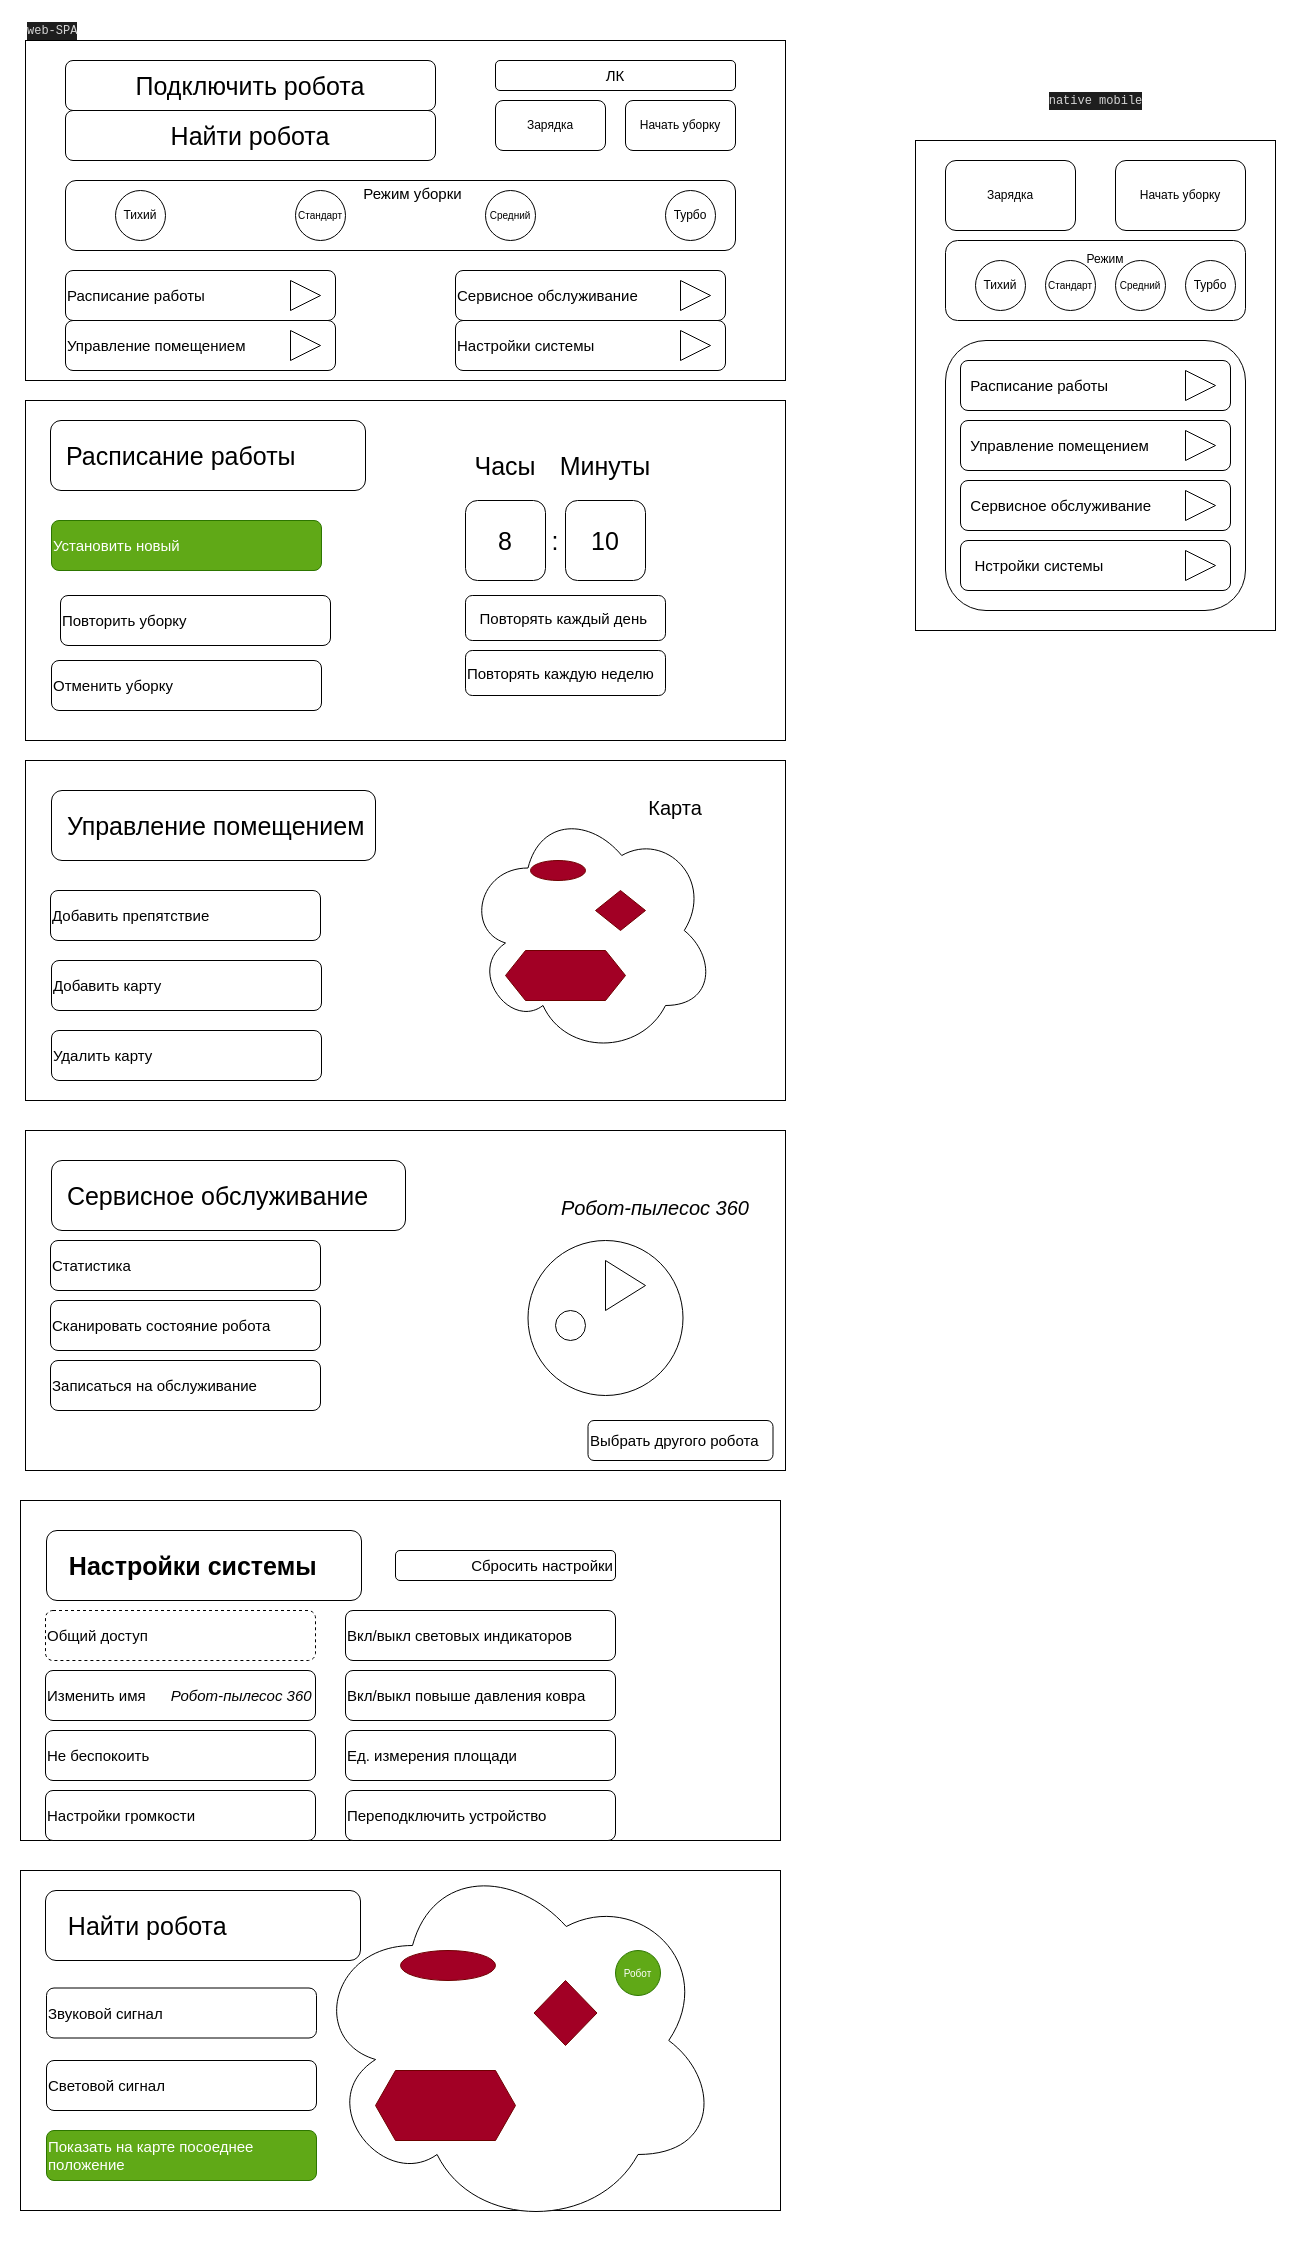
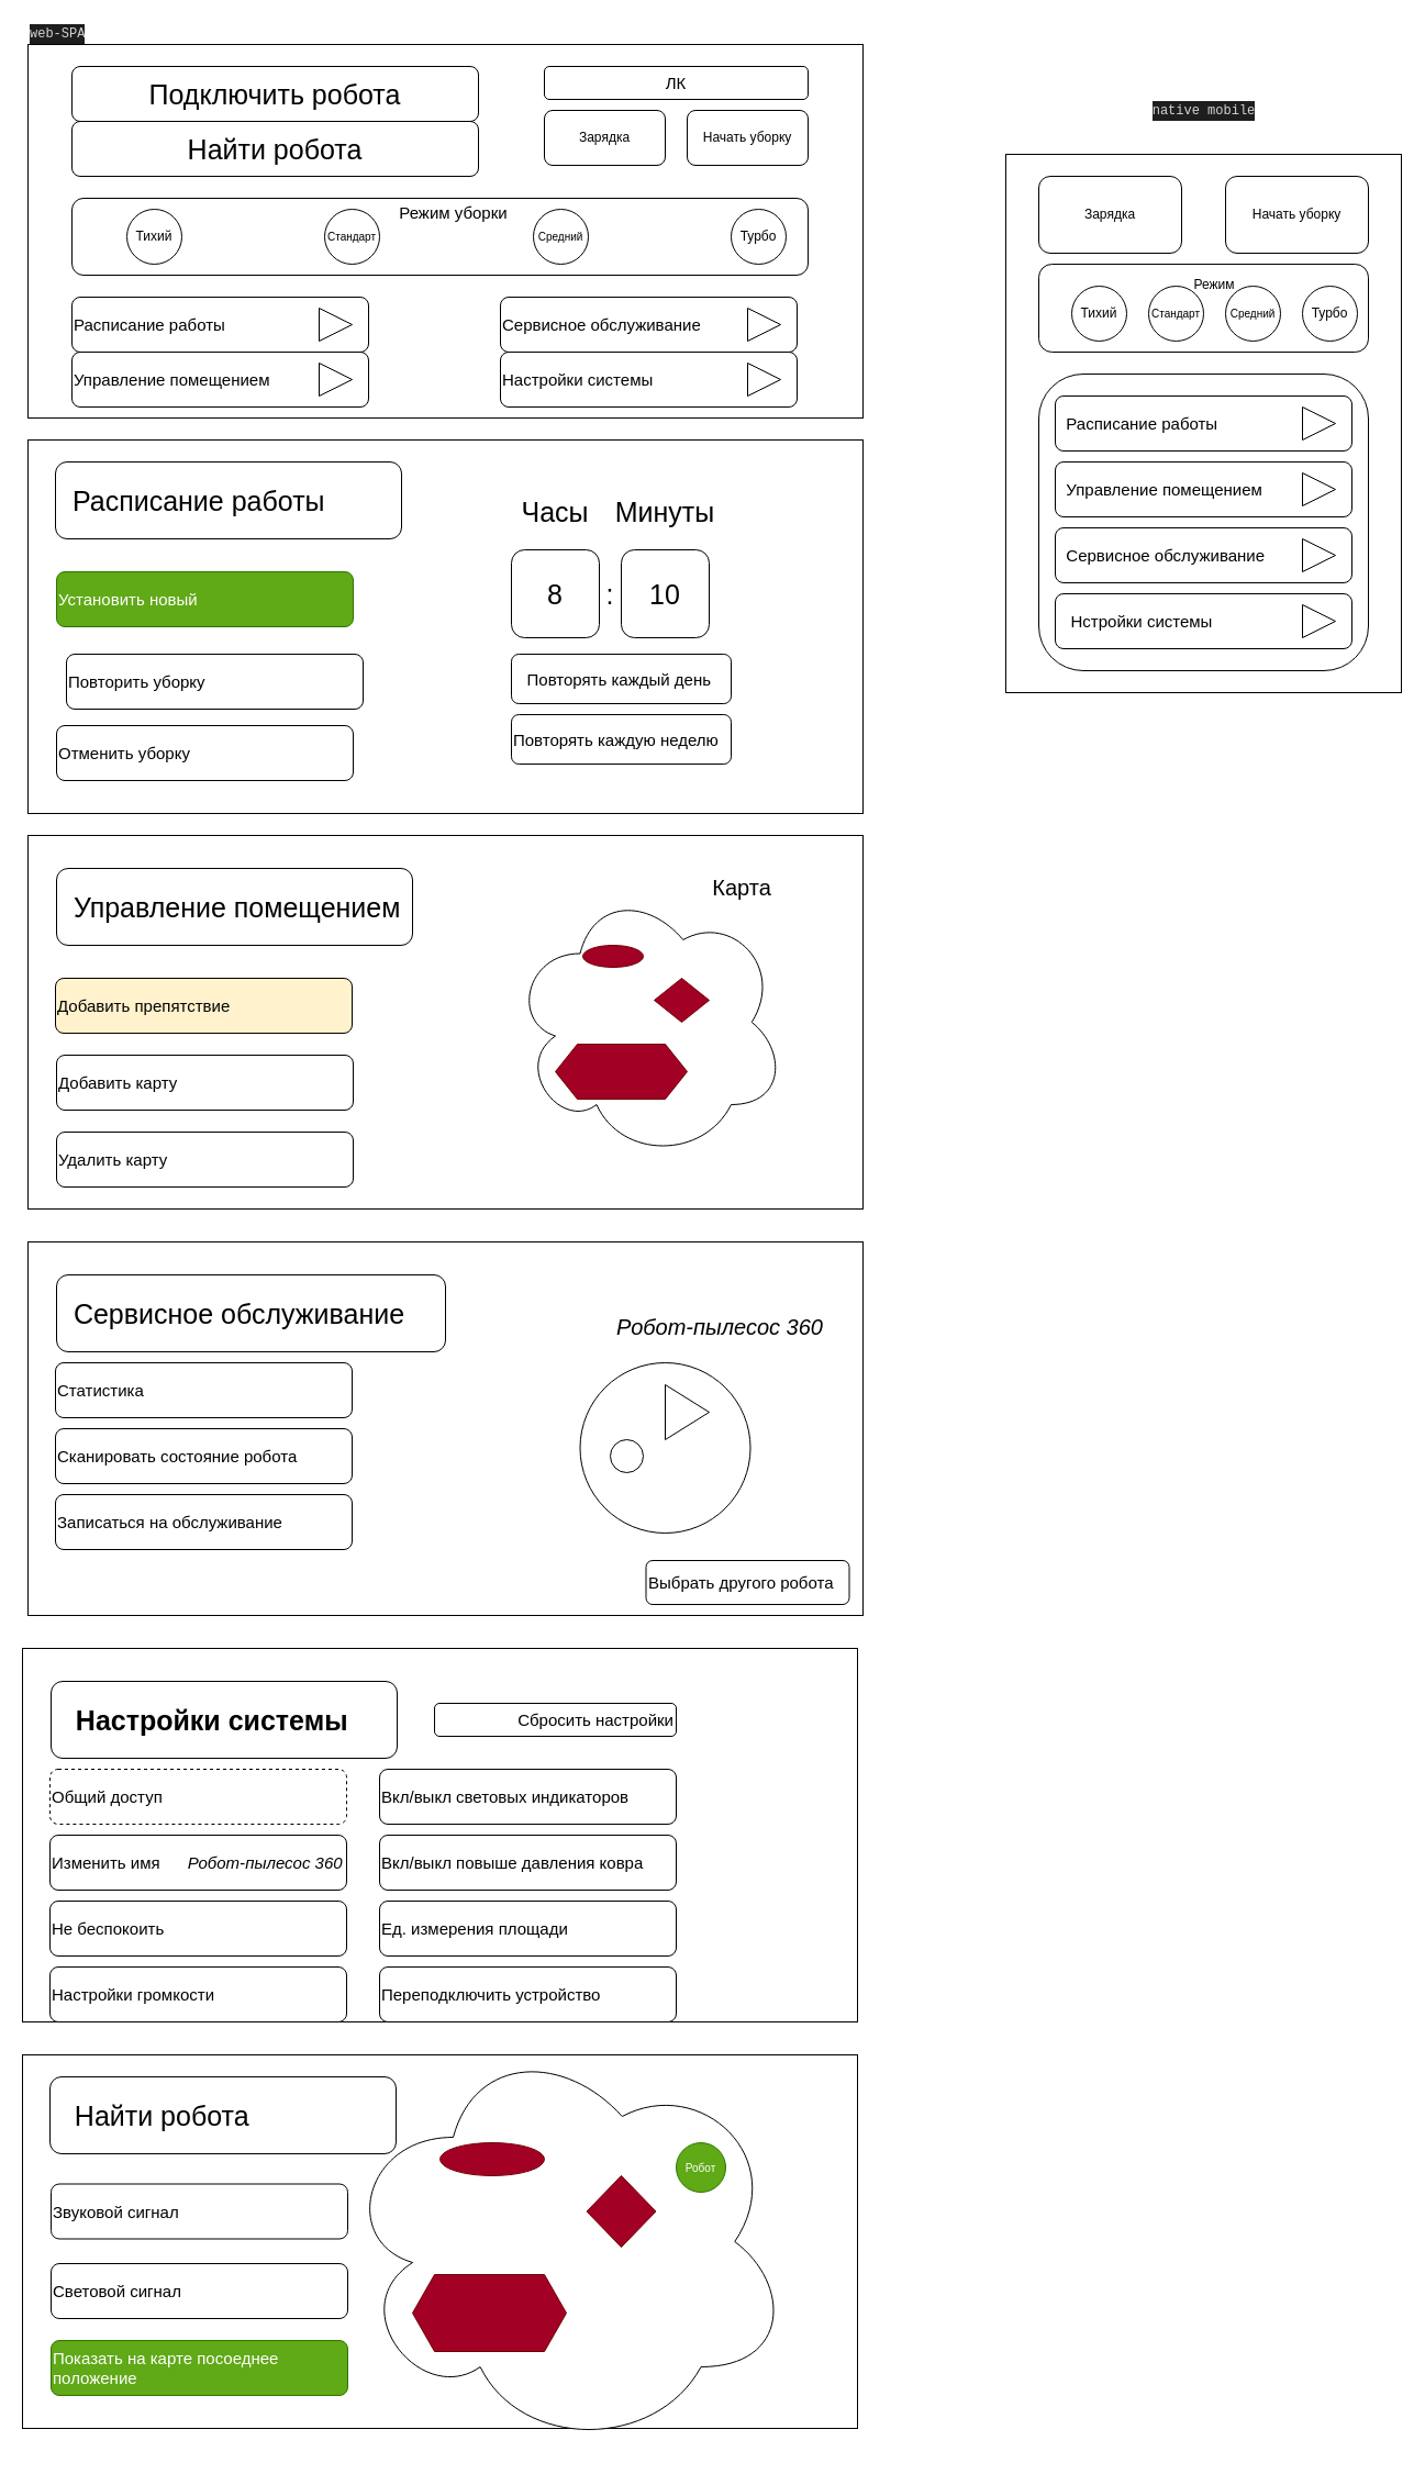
- <mxCell id="53" value="&lt;span style=&quot;font-size: 15px&quot;&gt;Добавить препятствие&lt;/span&gt;" style="rounded=1;whiteSpace=wrap;html=1;align=left;" parent="1" vertex="1"><mxGeometry x="50" y="890" width="270" height="50" as="geometry" /></mxCell>
+ <mxCell id="53" value="&lt;span style=&quot;font-size: 15px&quot;&gt;Добавить препятствие&lt;/span&gt;" style="rounded=1;whiteSpace=wrap;html=1;align=left;fillColor=#fff2cc;" parent="1" vertex="1"><mxGeometry x="50" y="890" width="270" height="50" as="geometry" /></mxCell>
